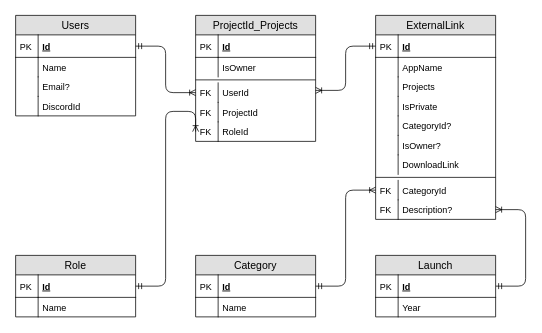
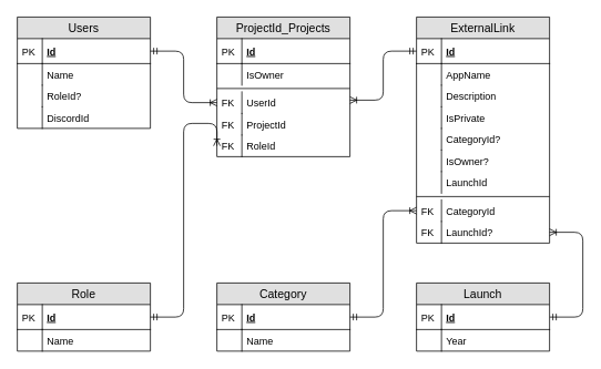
- <mxCell id="19" value="Email?" style="shape=partialRectangle;top=0;left=0;right=0;bottom=0;align=left;verticalAlign=top;fillColor=none;spacingLeft=34;spacingRight=4;overflow=hidden;rotatable=0;points=[[0,0.5],[1,0.5]];portConstraint=eastwest;dropTarget=0;fontSize=12;" parent="14" vertex="1"><mxGeometry y="82" width="160" height="26" as="geometry" /></mxCell>
+ <mxCell id="19" value="RoleId?" style="shape=partialRectangle;top=0;left=0;right=0;bottom=0;align=left;verticalAlign=top;fillColor=none;spacingLeft=34;spacingRight=4;overflow=hidden;rotatable=0;points=[[0,0.5],[1,0.5]];portConstraint=eastwest;dropTarget=0;fontSize=12;" parent="14" vertex="1"><mxGeometry y="82" width="160" height="26" as="geometry" /></mxCell>
- <mxCell id="28" value="Projects" style="shape=partialRectangle;top=0;left=0;right=0;bottom=0;align=left;verticalAlign=top;fillColor=none;spacingLeft=34;spacingRight=4;overflow=hidden;rotatable=0;points=[[0,0.5],[1,0.5]];portConstraint=eastwest;dropTarget=0;fontSize=12;" parent="23" vertex="1"><mxGeometry y="82" width="160" height="26" as="geometry" /></mxCell>
+ <mxCell id="28" value="Description" style="shape=partialRectangle;top=0;left=0;right=0;bottom=0;align=left;verticalAlign=top;fillColor=none;spacingLeft=34;spacingRight=4;overflow=hidden;rotatable=0;points=[[0,0.5],[1,0.5]];portConstraint=eastwest;dropTarget=0;fontSize=12;" parent="23" vertex="1"><mxGeometry y="82" width="160" height="26" as="geometry" /></mxCell>
- <mxCell id="36" value="DownloadLink" style="shape=partialRectangle;top=0;left=0;right=0;bottom=0;align=left;verticalAlign=top;fillColor=none;spacingLeft=34;spacingRight=4;overflow=hidden;rotatable=0;points=[[0,0.5],[1,0.5]];portConstraint=eastwest;dropTarget=0;fontSize=12;" parent="23" vertex="1"><mxGeometry y="186" width="160" height="26" as="geometry" /></mxCell>
+ <mxCell id="36" value="LaunchId" style="shape=partialRectangle;top=0;left=0;right=0;bottom=0;align=left;verticalAlign=top;fillColor=none;spacingLeft=34;spacingRight=4;overflow=hidden;rotatable=0;points=[[0,0.5],[1,0.5]];portConstraint=eastwest;dropTarget=0;fontSize=12;" parent="23" vertex="1"><mxGeometry y="186" width="160" height="26" as="geometry" /></mxCell>
- <mxCell id="41" value="Description?" style="shape=partialRectangle;top=0;left=0;right=0;bottom=0;align=left;verticalAlign=top;fillColor=none;spacingLeft=34;spacingRight=4;overflow=hidden;rotatable=0;points=[[0,0.5],[1,0.5]];portConstraint=eastwest;dropTarget=0;fontSize=12;" parent="23" vertex="1"><mxGeometry y="246" width="160" height="26" as="geometry" /></mxCell>
+ <mxCell id="41" value="LaunchId?" style="shape=partialRectangle;top=0;left=0;right=0;bottom=0;align=left;verticalAlign=top;fillColor=none;spacingLeft=34;spacingRight=4;overflow=hidden;rotatable=0;points=[[0,0.5],[1,0.5]];portConstraint=eastwest;dropTarget=0;fontSize=12;" parent="23" vertex="1"><mxGeometry y="246" width="160" height="26" as="geometry" /></mxCell>
